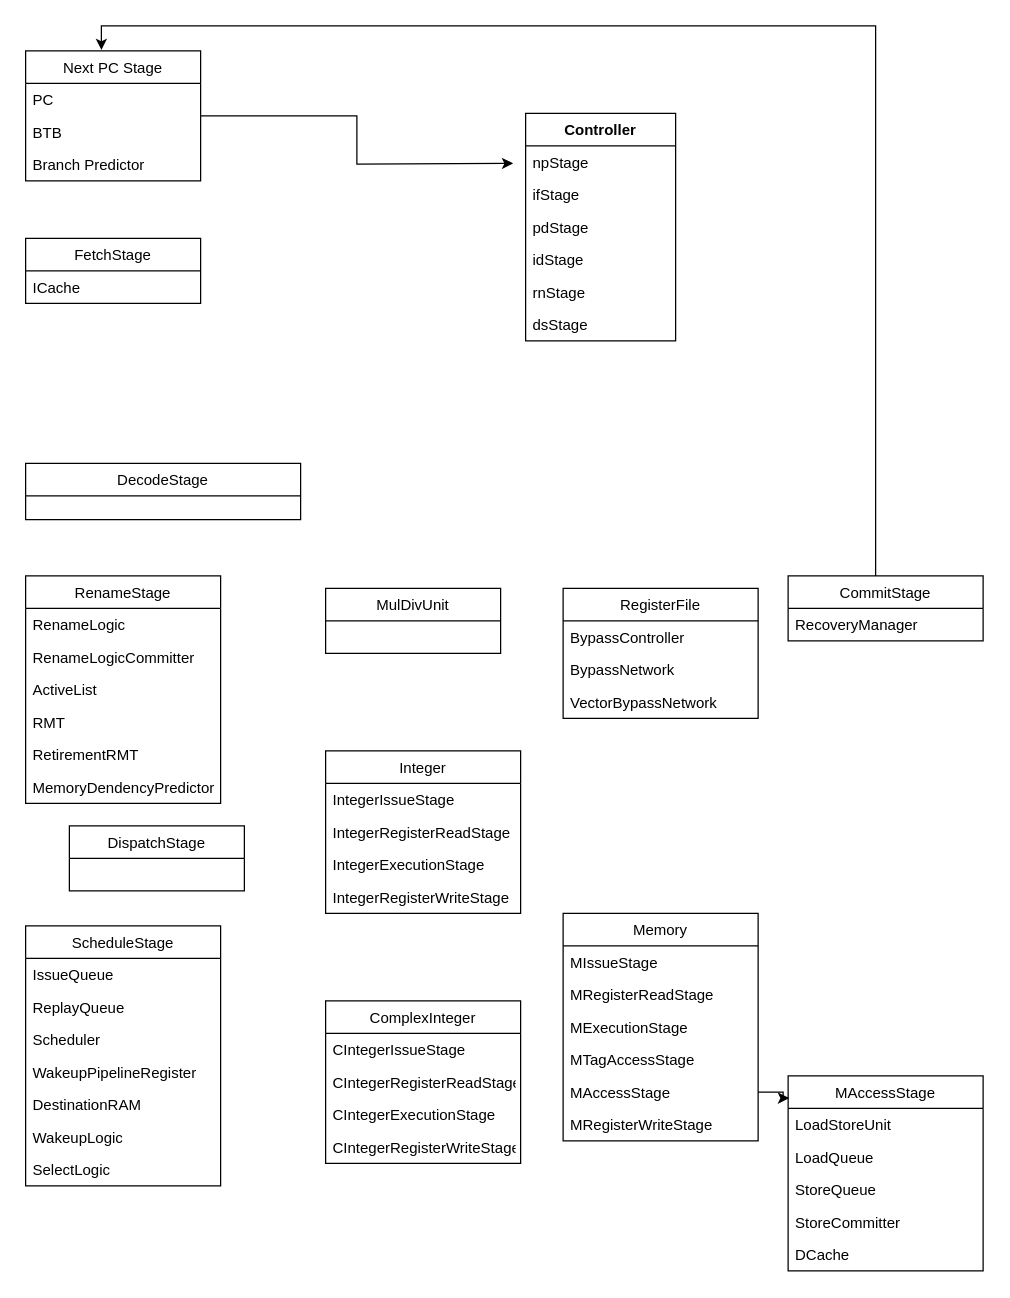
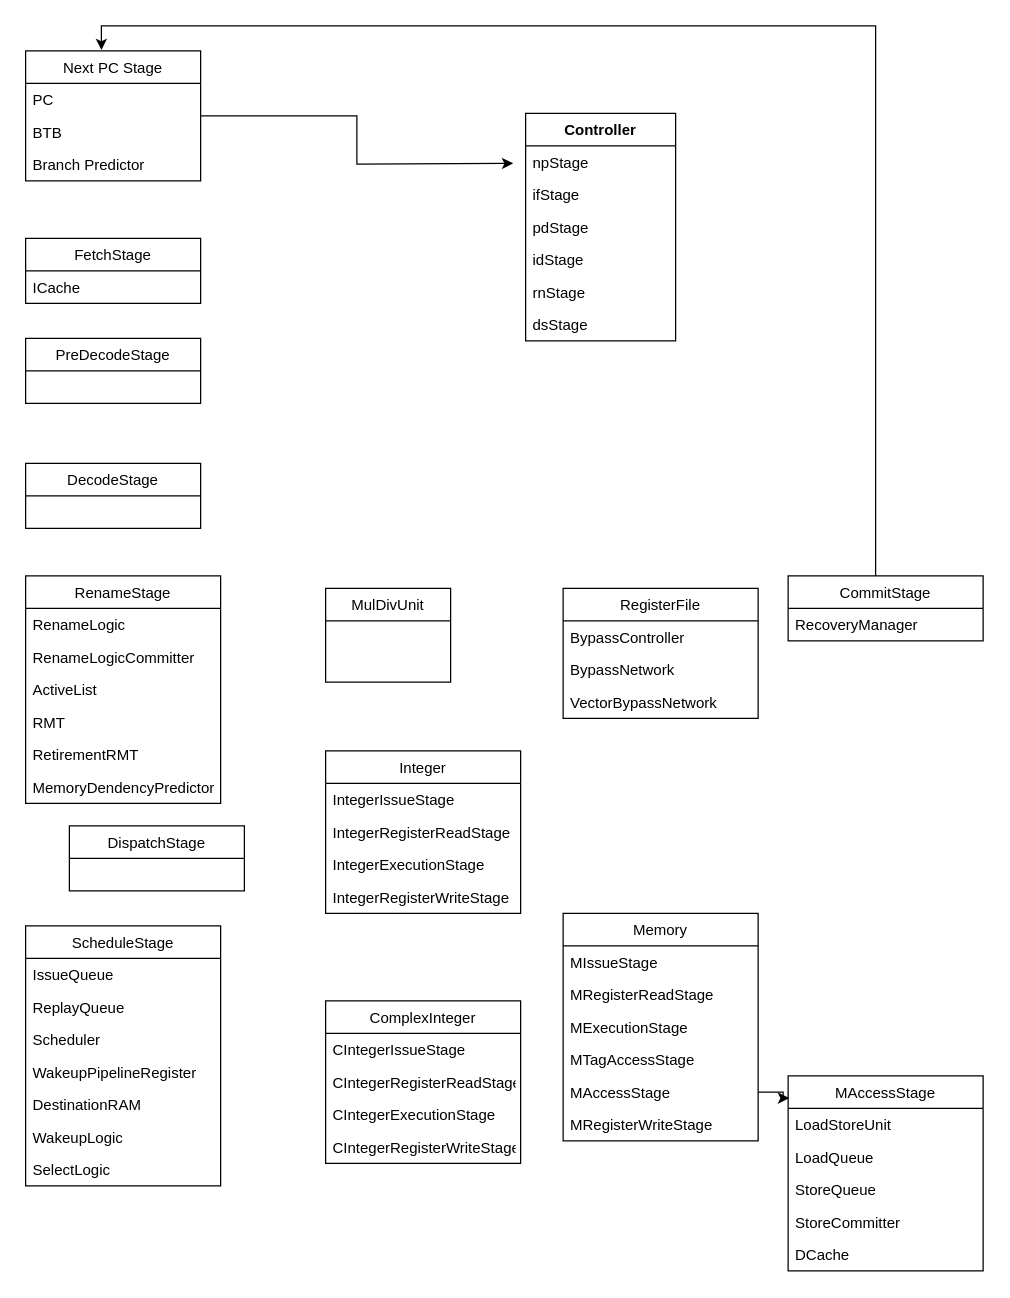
+ <mxCell id="9" value="PreDecodeStage" style="swimlane;fontStyle=0;childLayout=stackLayout;horizontal=1;startSize=26;fillColor=none;horizontalStack=0;resizeParent=1;resizeParentMax=0;resizeLast=0;collapsible=1;marginBottom=0;" vertex="1" parent="1"><mxGeometry x="20" y="270" width="140" height="52" as="geometry" /></mxCell>
- <mxCell id="10" value="DecodeStage" style="swimlane;fontStyle=0;childLayout=stackLayout;horizontal=1;startSize=26;fillColor=none;horizontalStack=0;resizeParent=1;resizeParentMax=0;resizeLast=0;collapsible=1;marginBottom=0;" vertex="1" parent="1"><mxGeometry x="20" y="370" width="220" height="45" as="geometry" /></mxCell>
+ <mxCell id="10" value="DecodeStage" style="swimlane;fontStyle=0;childLayout=stackLayout;horizontal=1;startSize=26;fillColor=none;horizontalStack=0;resizeParent=1;resizeParentMax=0;resizeLast=0;collapsible=1;marginBottom=0;" vertex="1" parent="1"><mxGeometry x="20" y="370" width="140" height="52" as="geometry" /></mxCell>
- <mxCell id="37" value="MulDivUnit" style="swimlane;fontStyle=0;childLayout=stackLayout;horizontal=1;startSize=26;fillColor=none;horizontalStack=0;resizeParent=1;resizeParentMax=0;resizeLast=0;collapsible=1;marginBottom=0;" vertex="1" parent="1"><mxGeometry x="260" y="470" width="140" height="52" as="geometry" /></mxCell>
+ <mxCell id="37" value="MulDivUnit" style="swimlane;fontStyle=0;childLayout=stackLayout;horizontal=1;startSize=26;fillColor=none;horizontalStack=0;resizeParent=1;resizeParentMax=0;resizeLast=0;collapsible=1;marginBottom=0;" vertex="1" parent="1"><mxGeometry x="260" y="470" width="100" height="75" as="geometry" /></mxCell>
